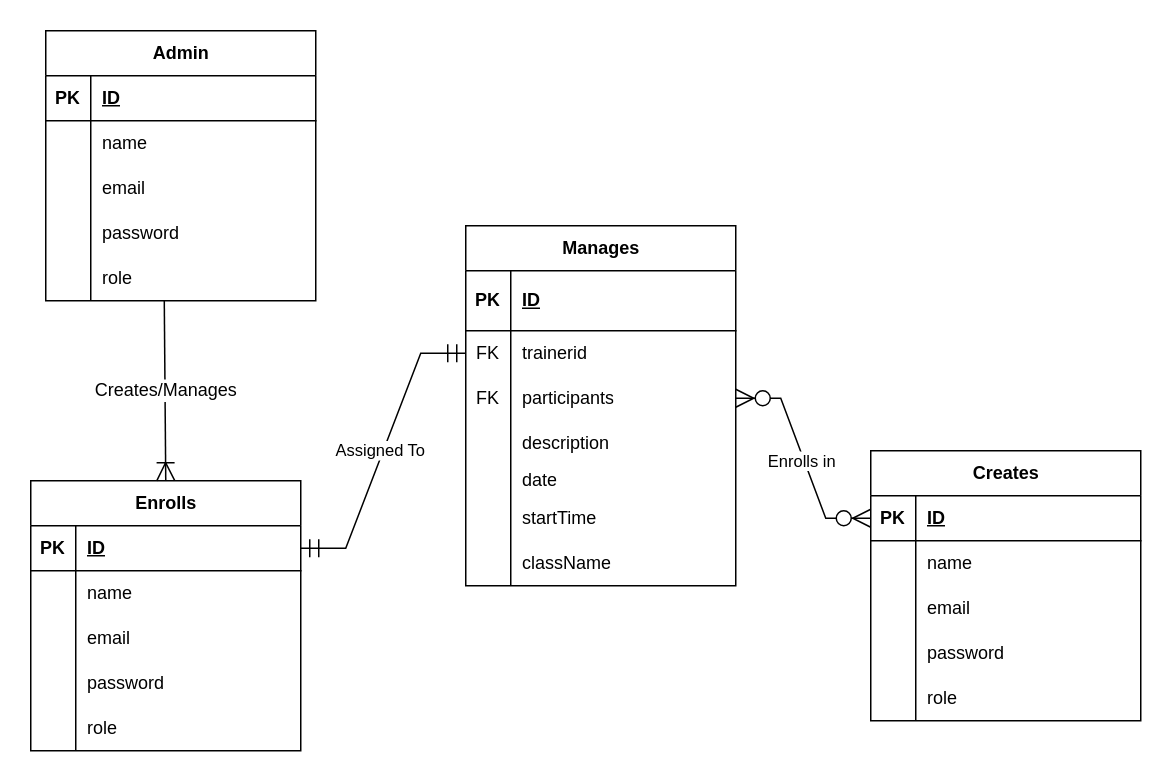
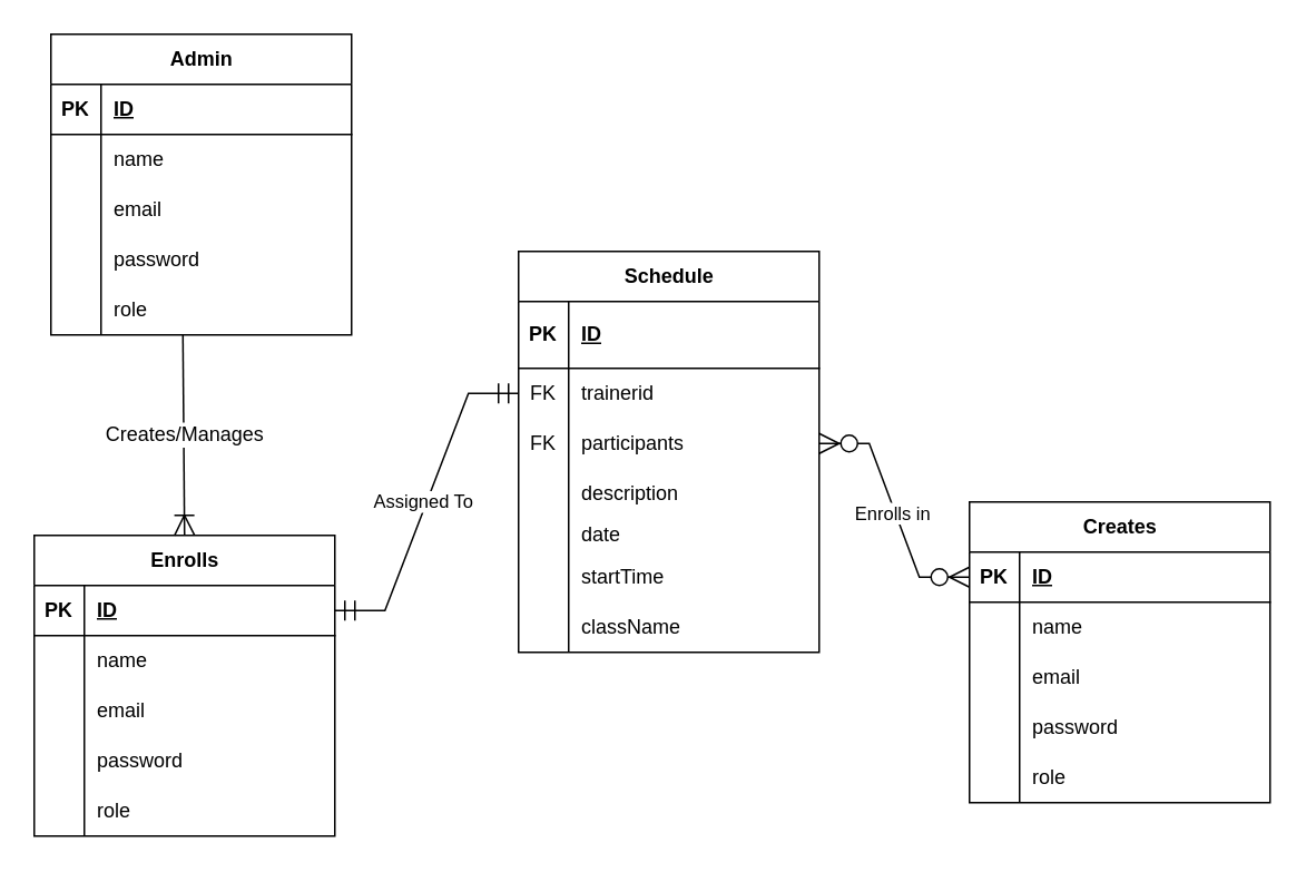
- <mxCell id="54" value="Manages" style="shape=table;startSize=30;container=1;collapsible=1;childLayout=tableLayout;fixedRows=1;rowLines=0;fontStyle=1;align=center;resizeLast=1;html=1;" vertex="1" parent="1"><mxGeometry x="310" y="150" width="180" height="240" as="geometry" /></mxCell>
+ <mxCell id="54" value="Schedule" style="shape=table;startSize=30;container=1;collapsible=1;childLayout=tableLayout;fixedRows=1;rowLines=0;fontStyle=1;align=center;resizeLast=1;html=1;" vertex="1" parent="1"><mxGeometry x="310" y="150" width="180" height="240" as="geometry" /></mxCell>
